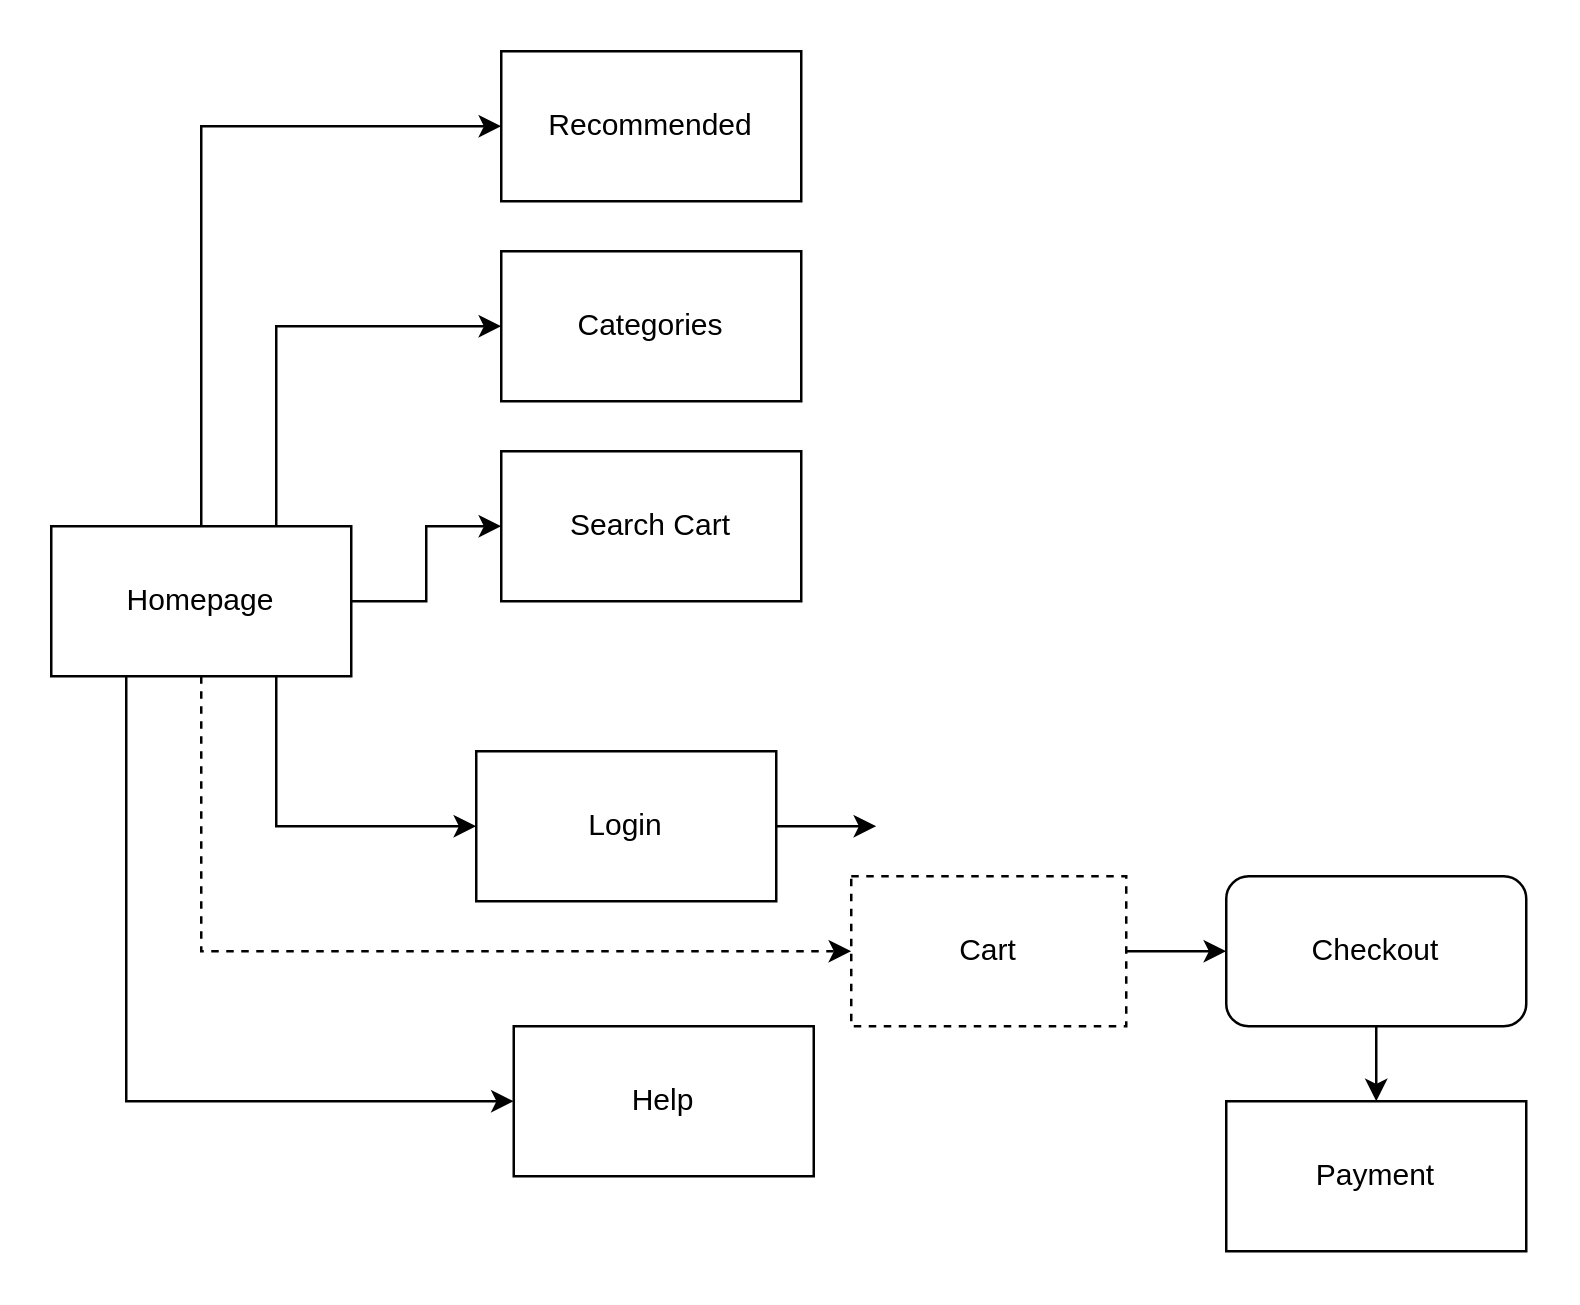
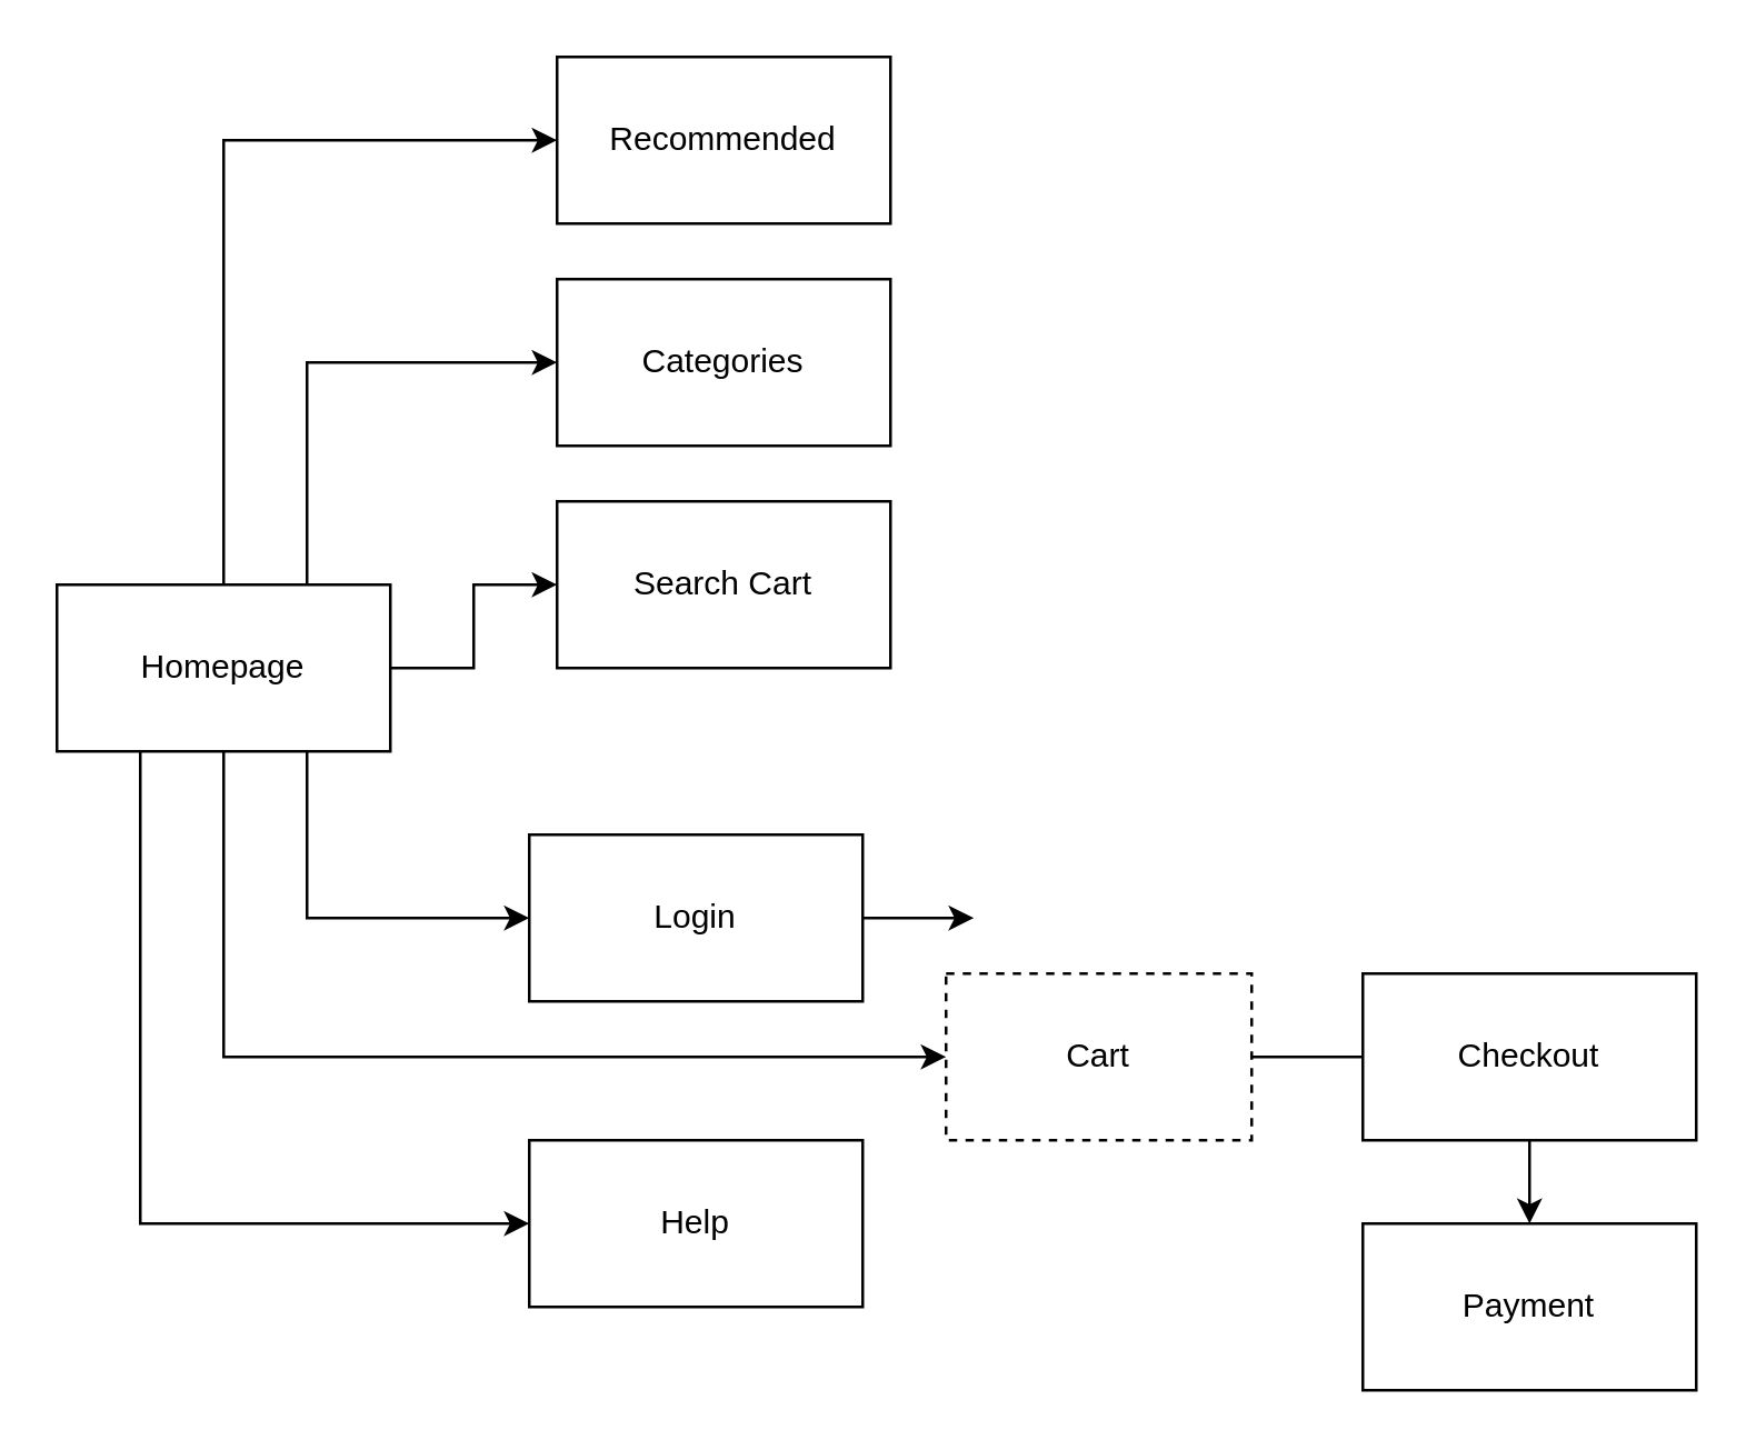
- <mxCell id="7" style="edgeStyle=orthogonalEdgeStyle;rounded=0;orthogonalLoop=1;jettySize=auto;html=1;exitX=0.5;exitY=1;exitDx=0;exitDy=0;entryX=0;entryY=0.5;entryDx=0;entryDy=0;dashed=1;" edge="1" parent="1" source="8" target="15"><mxGeometry relative="1" as="geometry" /></mxCell>
+ <mxCell id="7" style="edgeStyle=orthogonalEdgeStyle;rounded=0;orthogonalLoop=1;jettySize=auto;html=1;exitX=0.5;exitY=1;exitDx=0;exitDy=0;entryX=0;entryY=0.5;entryDx=0;entryDy=0;" edge="1" parent="1" source="8" target="15"><mxGeometry relative="1" as="geometry" /></mxCell>
- <mxCell id="14" style="edgeStyle=orthogonalEdgeStyle;rounded=0;orthogonalLoop=1;jettySize=auto;html=1;entryX=0;entryY=0.5;entryDx=0;entryDy=0;" edge="1" parent="1" source="15" target="18"><mxGeometry relative="1" as="geometry" /></mxCell>
+ <mxCell id="14" style="edgeStyle=orthogonalEdgeStyle;rounded=0;orthogonalLoop=1;jettySize=auto;html=1;entryX=0;entryY=0.5;entryDx=0;entryDy=0;endArrow=none;" edge="1" parent="1" source="15" target="18"><mxGeometry relative="1" as="geometry" /></mxCell>
- <mxCell id="18" value="Checkout" style="whiteSpace=wrap;html=1;rounded=1;" vertex="1" parent="1"><mxGeometry x="490" y="350" width="120" height="60" as="geometry" /></mxCell>
+ <mxCell id="18" value="Checkout" style="rounded=0;whiteSpace=wrap;html=1;" vertex="1" parent="1"><mxGeometry x="490" y="350" width="120" height="60" as="geometry" /></mxCell>
- <mxCell id="12" value="Help" style="rounded=0;whiteSpace=wrap;html=1;" vertex="1" parent="1"><mxGeometry x="205" y="410" width="120" height="60" as="geometry" /></mxCell>
+ <mxCell id="12" value="Help" style="rounded=0;whiteSpace=wrap;html=1;" vertex="1" parent="1"><mxGeometry x="190" y="410" width="120" height="60" as="geometry" /></mxCell>
